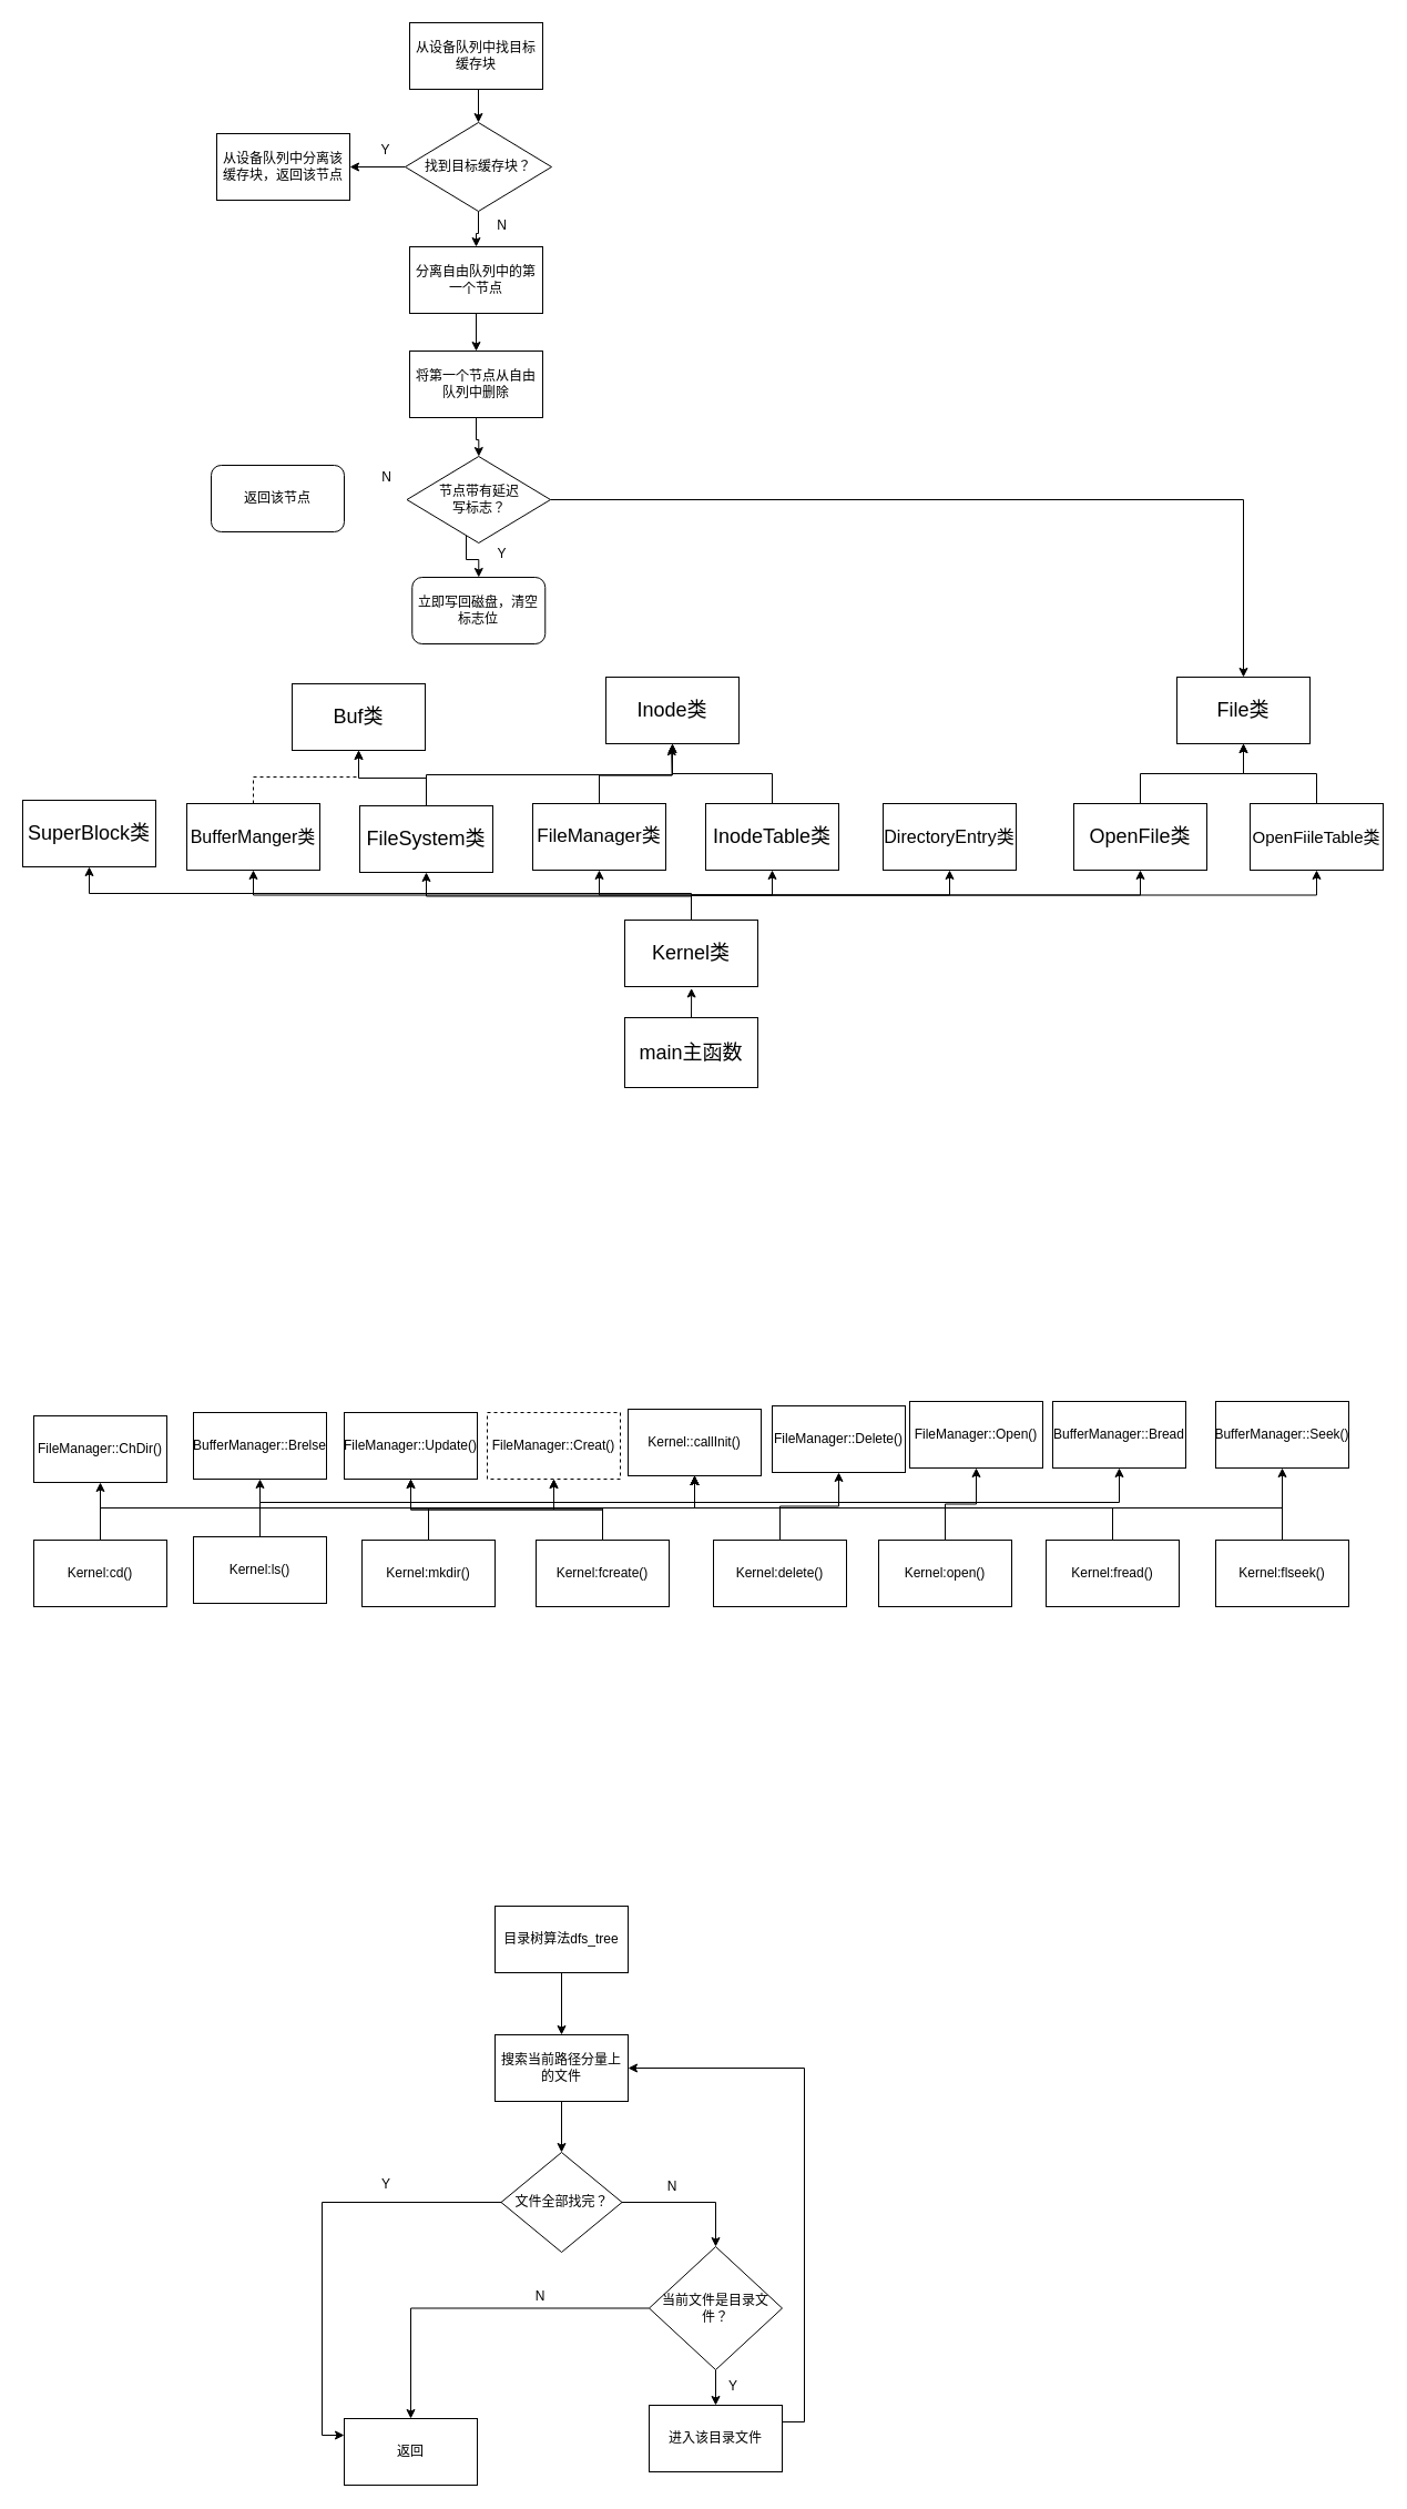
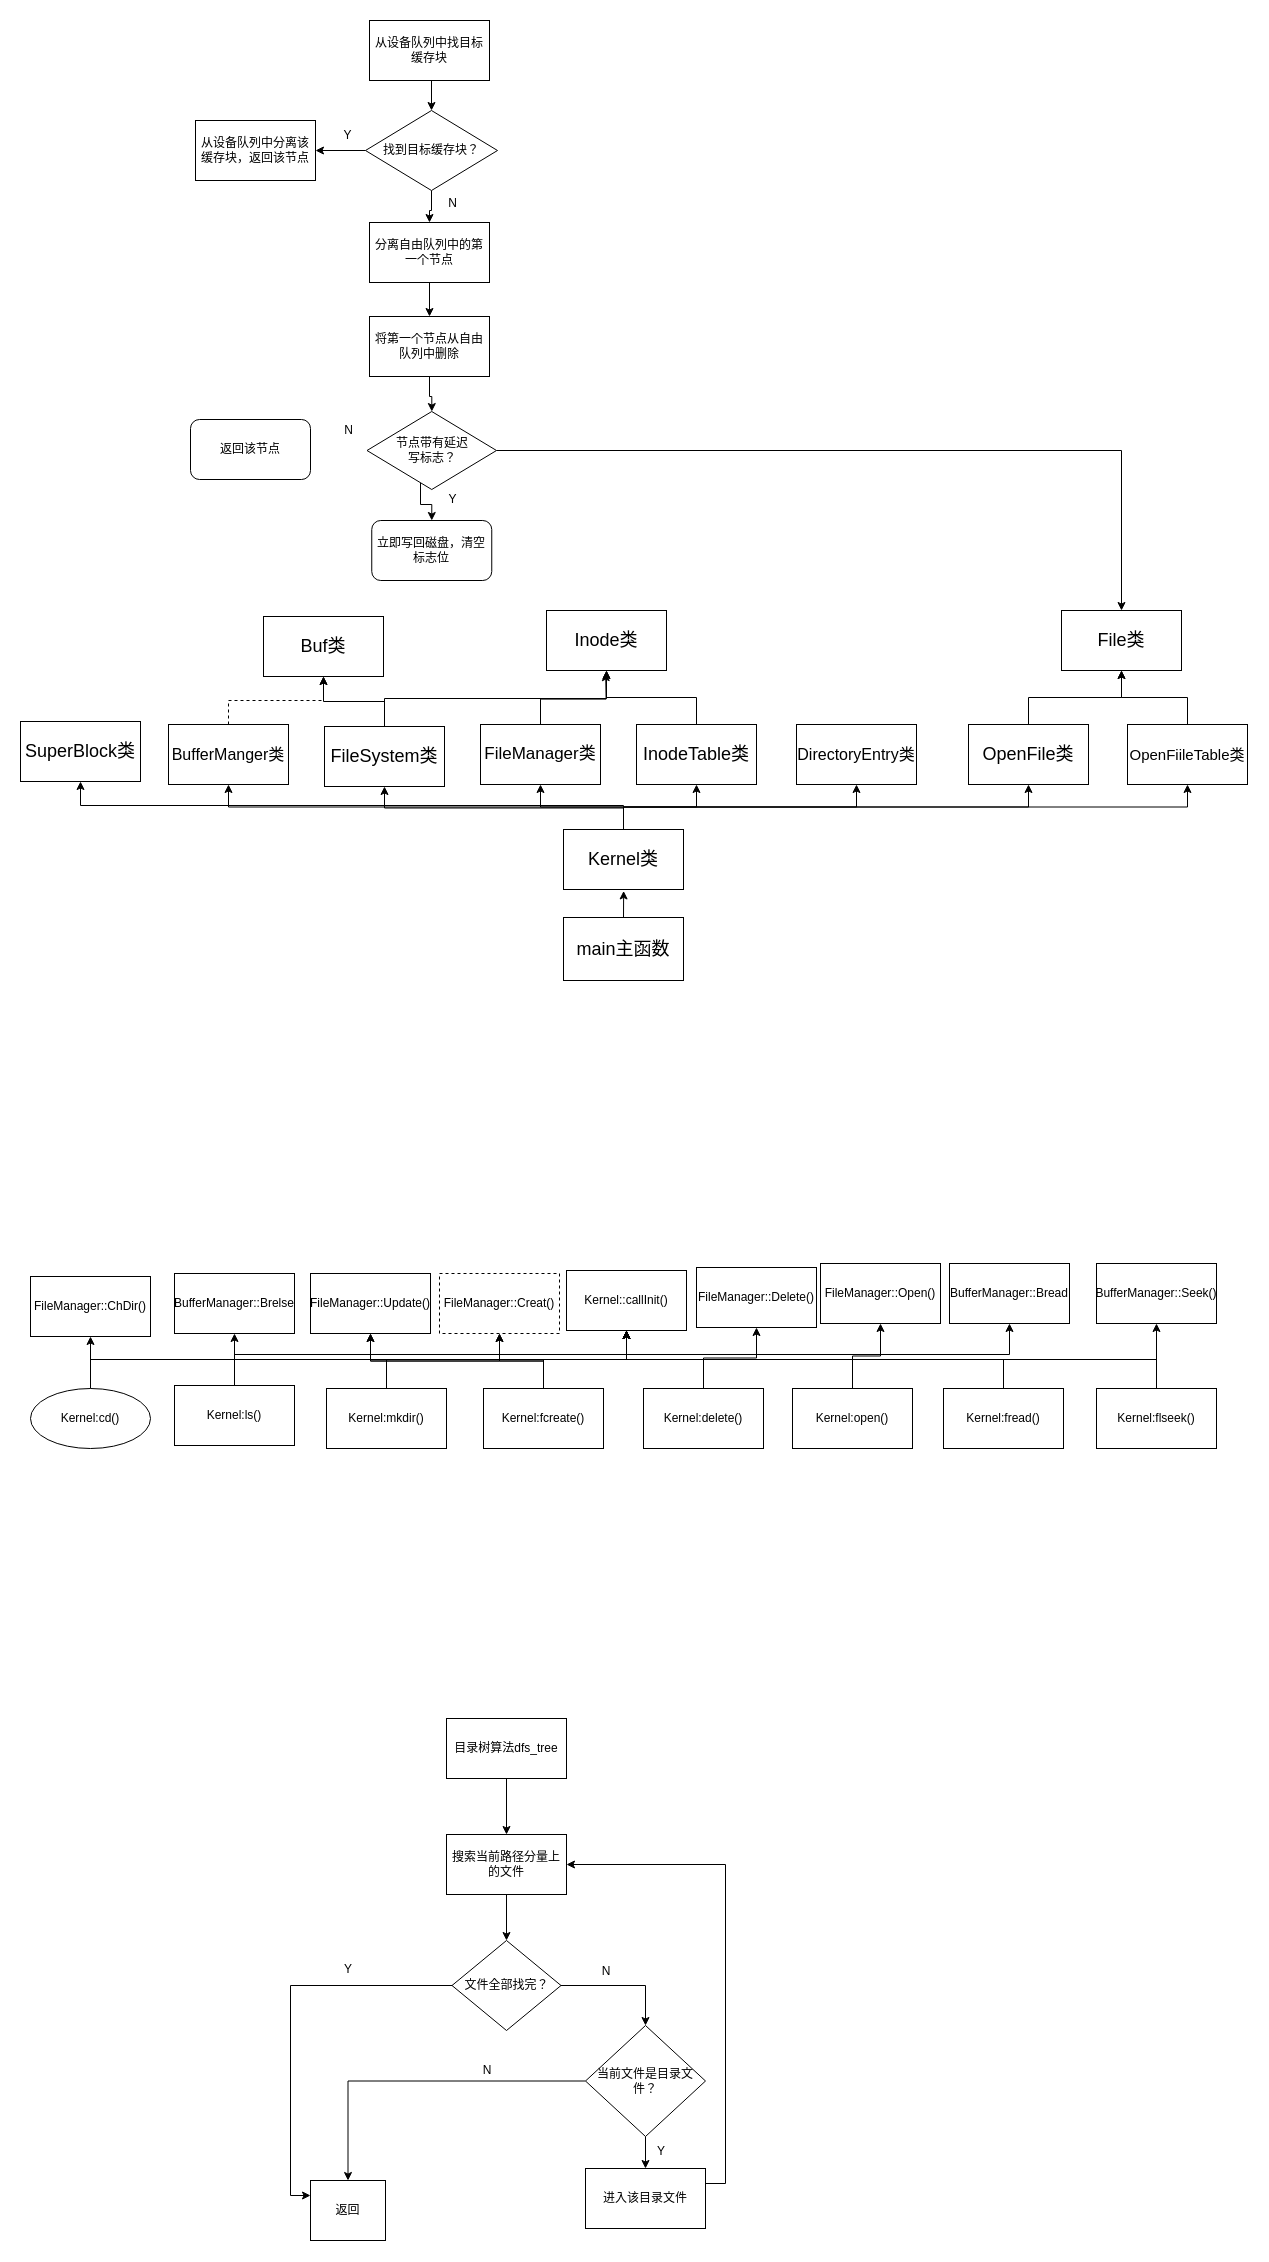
- <mxCell id="52" value="Kernel:cd()" style="rounded=0;whiteSpace=wrap;html=1;" vertex="1" parent="1"><mxGeometry x="30" y="1388" width="120" height="60" as="geometry" /></mxCell>
+ <mxCell id="52" value="Kernel:cd()" style="ellipse;whiteSpace=wrap;html=1;" vertex="1" parent="1"><mxGeometry x="30" y="1388" width="120" height="60" as="geometry" /></mxCell>
- <mxCell id="91" value="返回" style="rounded=0;whiteSpace=wrap;html=1;" vertex="1" parent="1"><mxGeometry x="310" y="2180" width="120" height="60" as="geometry" /></mxCell>
+ <mxCell id="91" value="返回" style="rounded=0;whiteSpace=wrap;html=1;" vertex="1" parent="1"><mxGeometry x="310" y="2180" width="75" height="60" as="geometry" /></mxCell>
